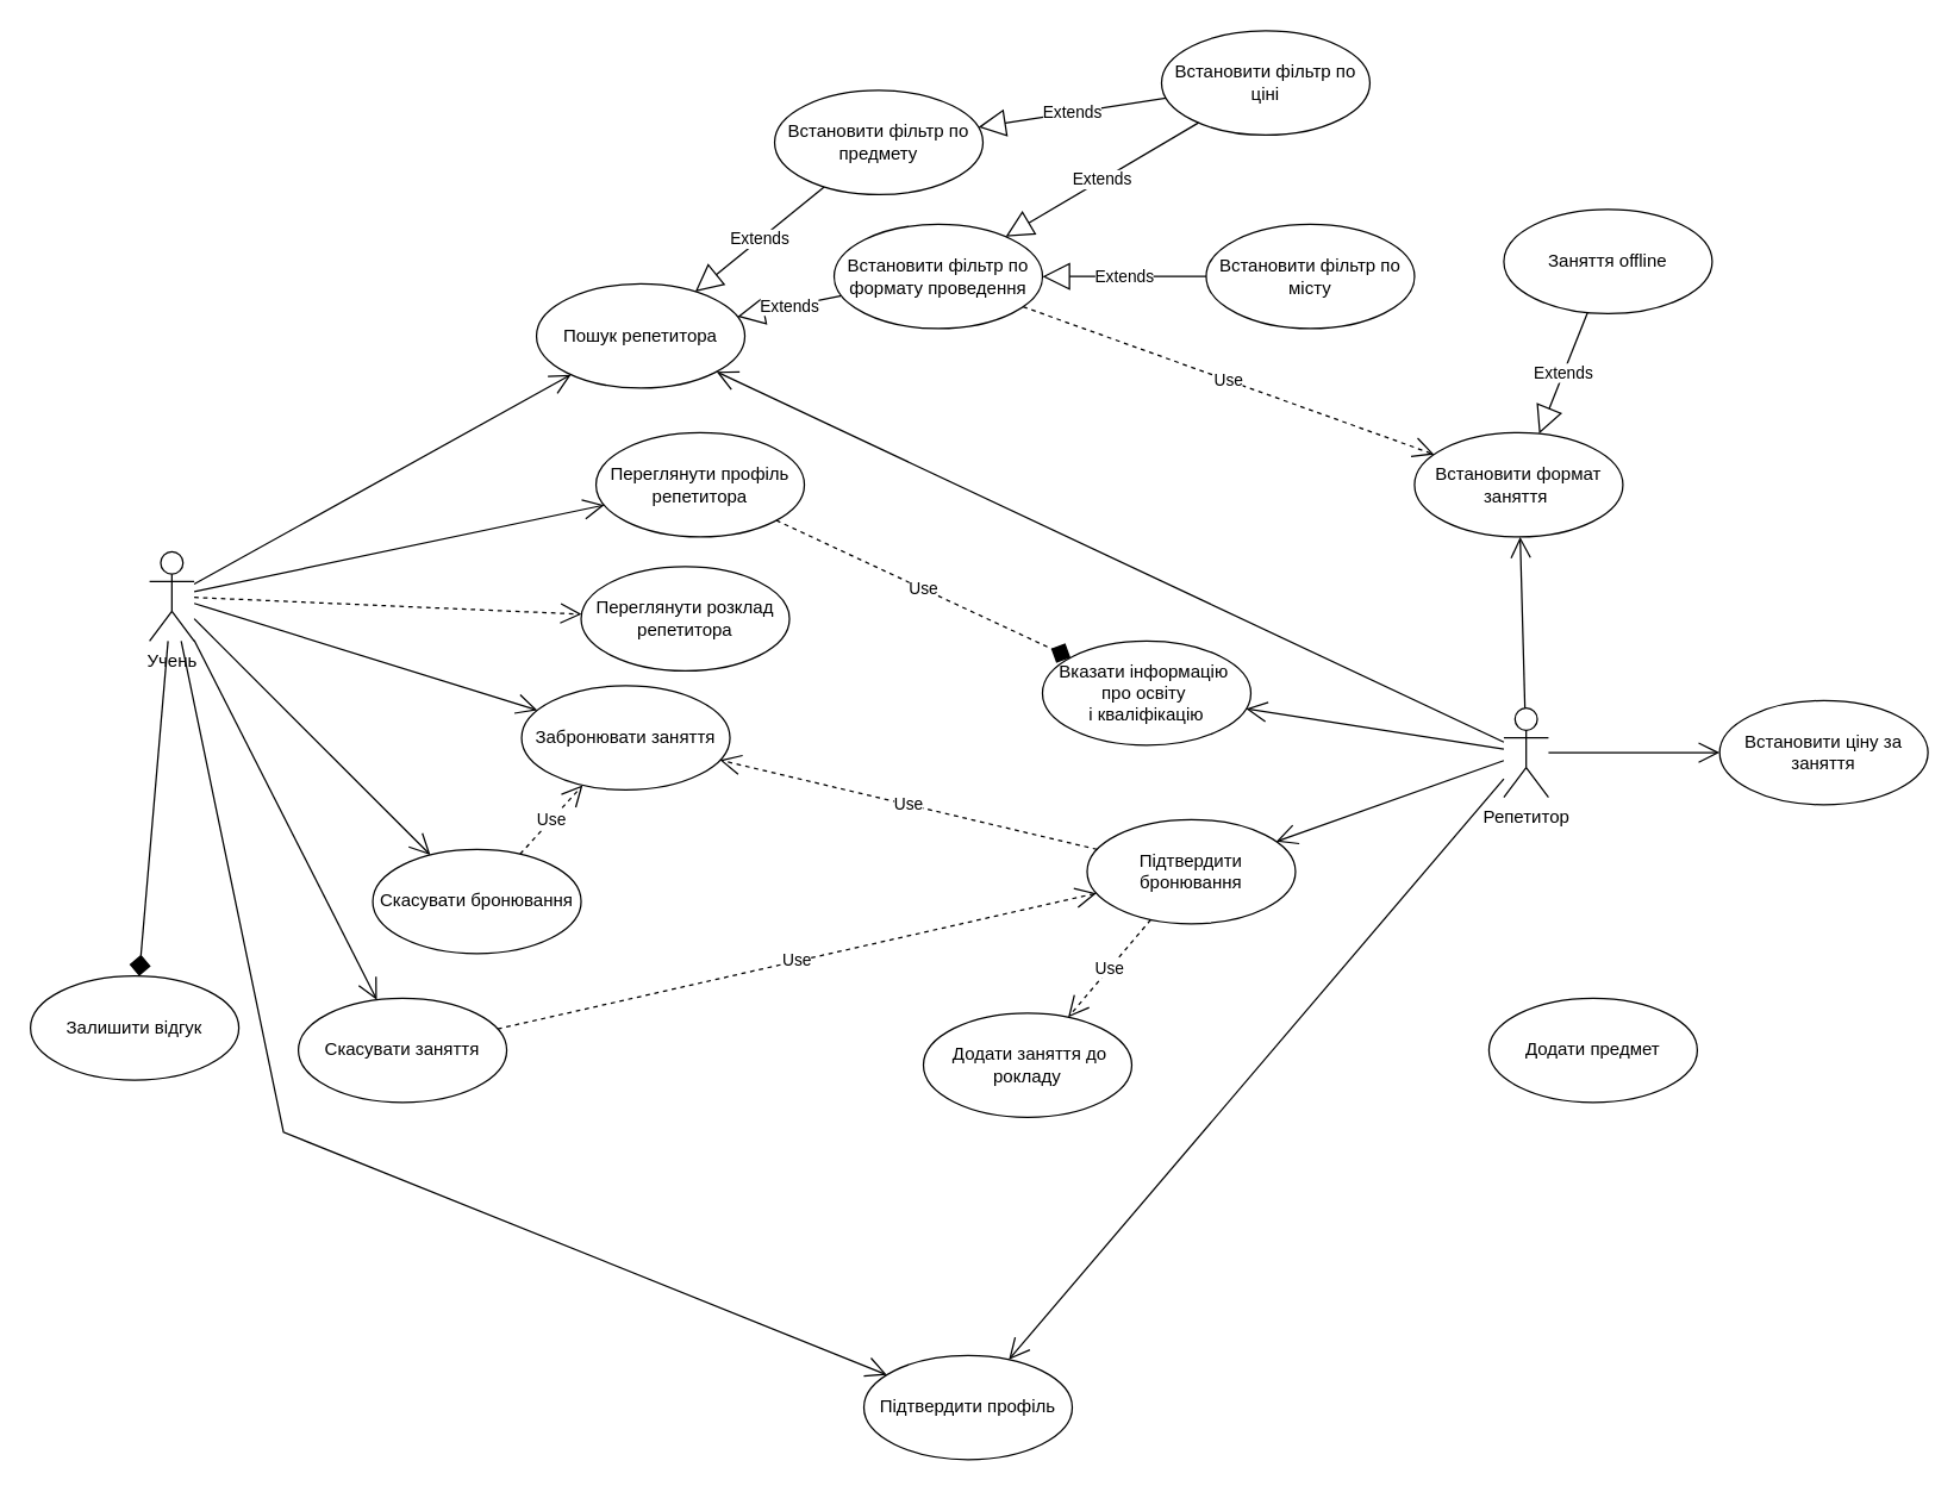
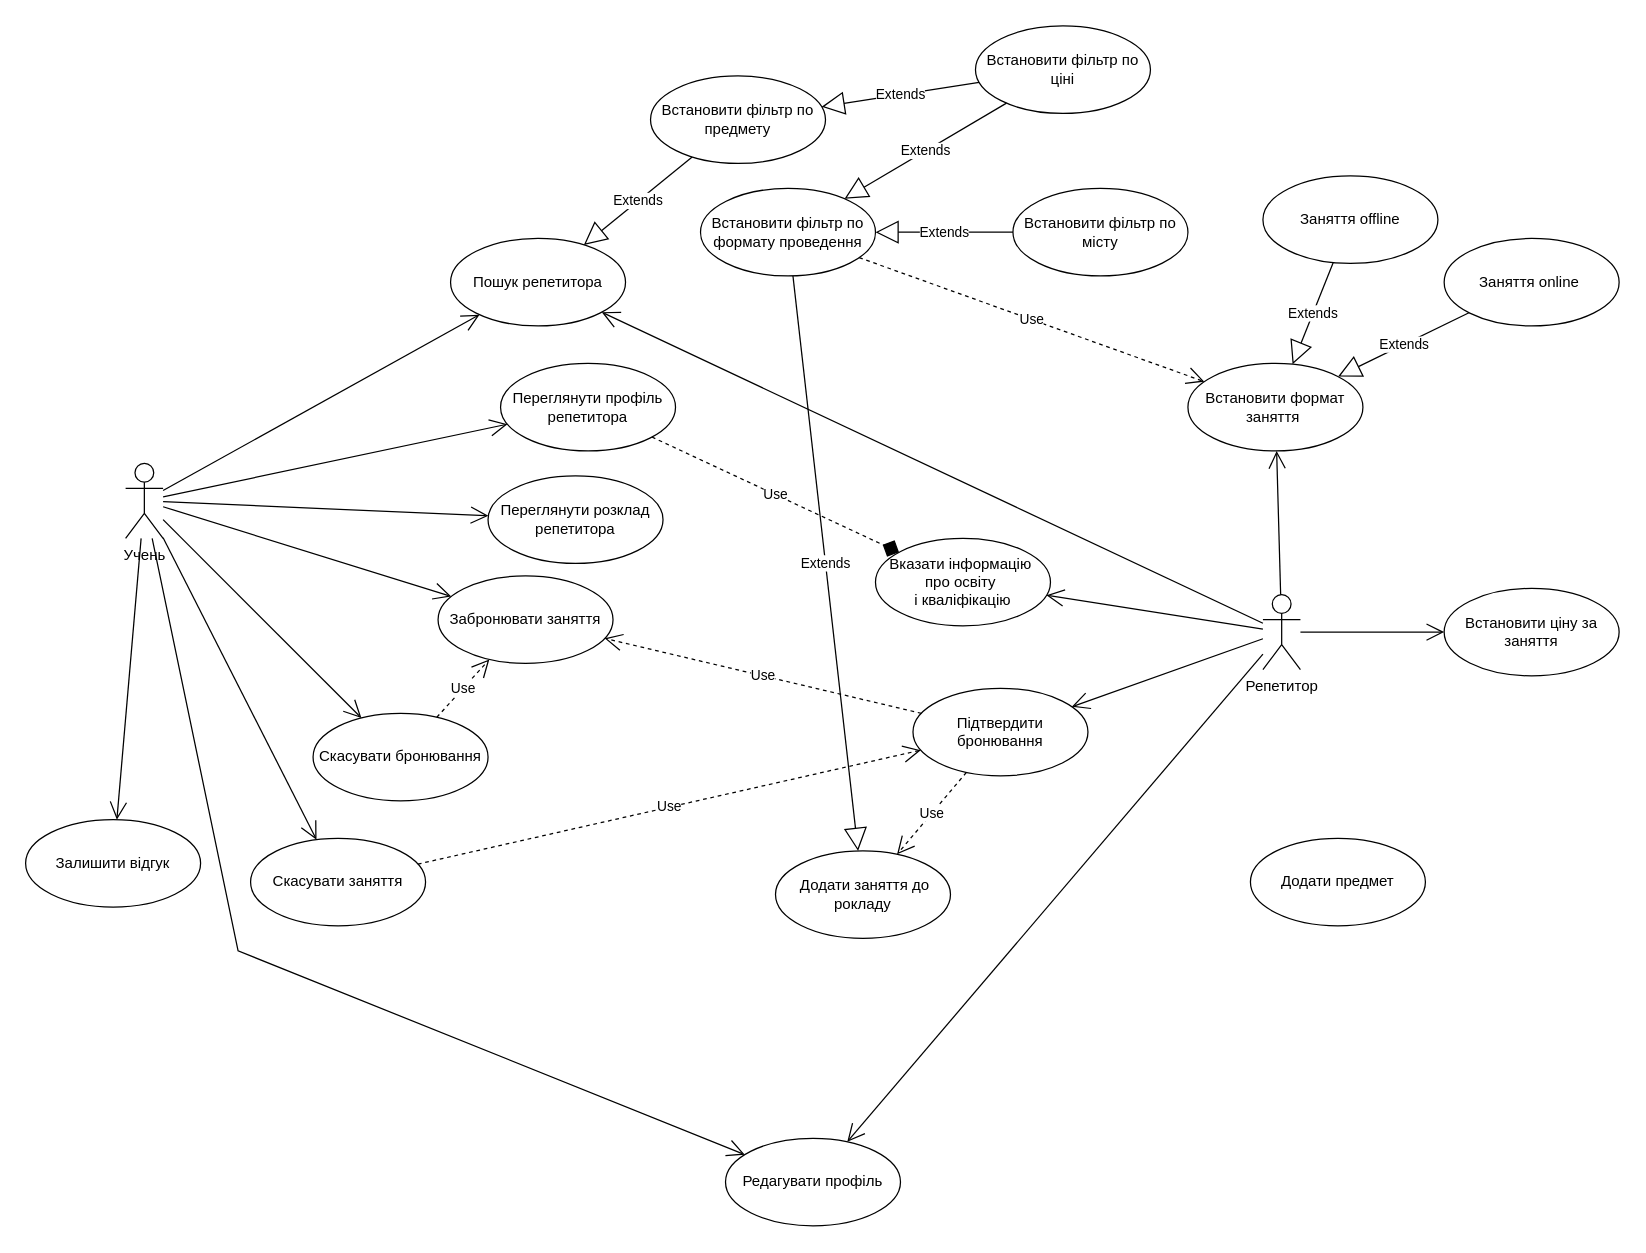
- <mxCell id="32" value="Extends" style="endArrow=block;endSize=16;endFill=0;html=1;rounded=0;" parent="1" source="34" target="4" edge="1"><mxGeometry width="160" relative="1" as="geometry"><mxPoint x="800" y="340" as="sourcePoint" /><mxPoint x="980" y="290" as="targetPoint" /></mxGeometry></mxCell>
+ <mxCell id="32" value="Extends" style="endArrow=block;endSize=16;endFill=0;html=1;rounded=0;" parent="1" source="34" target="21" edge="1"><mxGeometry width="160" relative="1" as="geometry"><mxPoint x="800" y="340" as="sourcePoint" /><mxPoint x="980" y="290" as="targetPoint" /></mxGeometry></mxCell>
+ <mxCell id="17" value="Заняття online&amp;nbsp;" style="ellipse;whiteSpace=wrap;html=1;" parent="1" vertex="1"><mxGeometry x="1155" y="190" width="140" height="70" as="geometry" /></mxCell>
+ <mxCell id="27" value="Extends" style="endArrow=block;endSize=16;endFill=0;html=1;rounded=0;" parent="1" source="17" target="8" edge="1"><mxGeometry width="160" relative="1" as="geometry"><mxPoint x="1200" y="370" as="sourcePoint" /><mxPoint x="1360" y="370" as="targetPoint" /></mxGeometry></mxCell>
- <mxCell id="11" value="" style="endArrow=open;endFill=1;endSize=12;html=1;rounded=0;dashed=1;" parent="1" source="3" target="5" edge="1"><mxGeometry width="160" relative="1" as="geometry"><mxPoint x="400" y="370" as="sourcePoint" /><mxPoint x="560" y="370" as="targetPoint" /></mxGeometry></mxCell>
+ <mxCell id="11" value="" style="endArrow=open;endFill=1;endSize=12;html=1;rounded=0;" parent="1" source="3" target="5" edge="1"><mxGeometry width="160" relative="1" as="geometry"><mxPoint x="400" y="370" as="sourcePoint" /><mxPoint x="560" y="370" as="targetPoint" /></mxGeometry></mxCell>
- <mxCell id="13" value="" style="endArrow=diamond;endFill=1;endSize=12;html=1;rounded=0;" parent="1" source="3" target="7" edge="1"><mxGeometry width="160" relative="1" as="geometry"><mxPoint x="400" y="370" as="sourcePoint" /><mxPoint x="560" y="370" as="targetPoint" /></mxGeometry></mxCell>
+ <mxCell id="13" value="" style="endArrow=open;endFill=1;endSize=12;html=1;rounded=0;" parent="1" source="3" target="7" edge="1"><mxGeometry width="160" relative="1" as="geometry"><mxPoint x="400" y="370" as="sourcePoint" /><mxPoint x="560" y="370" as="targetPoint" /></mxGeometry></mxCell>
- <mxCell id="43" value="Підтвердити профіль" style="ellipse;whiteSpace=wrap;html=1;" parent="1" vertex="1"><mxGeometry x="580" y="910" width="140" height="70" as="geometry" /></mxCell>
+ <mxCell id="43" value="Редагувати профіль" style="ellipse;whiteSpace=wrap;html=1;" parent="1" vertex="1"><mxGeometry x="580" y="910" width="140" height="70" as="geometry" /></mxCell>
